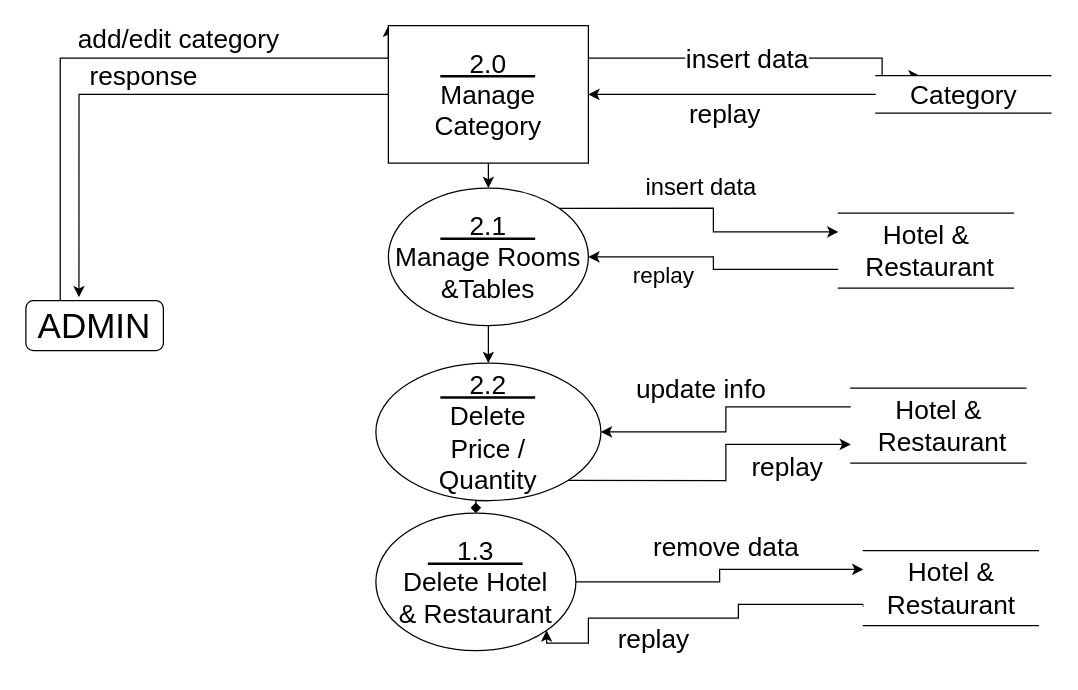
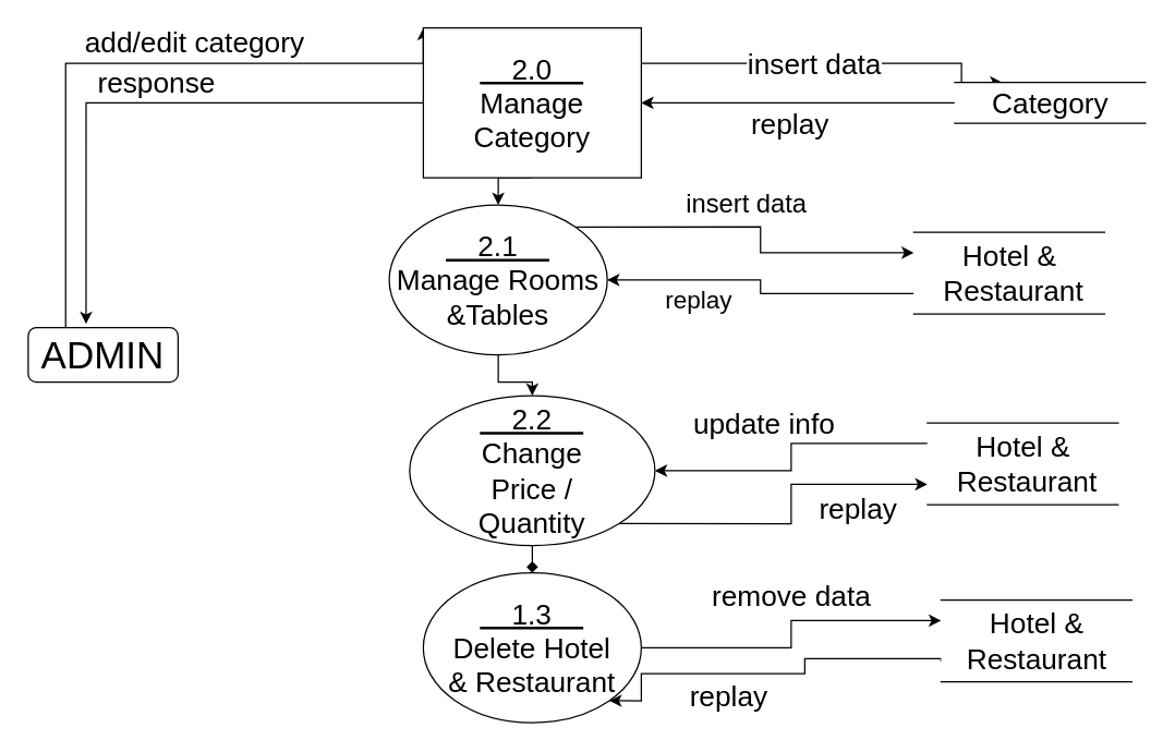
- <mxCell id="10" value="&lt;span style=&quot;font-size: 21px;&quot;&gt;&lt;u&gt;&amp;nbsp; &amp;nbsp; 2.1&amp;nbsp; &amp;nbsp;&amp;nbsp;&lt;/u&gt;&lt;br style=&quot;font-size: 21px;&quot;&gt;Manage Rooms &amp;amp;Tables&lt;br style=&quot;font-size: 21px;&quot;&gt;&lt;/span&gt;" style="ellipse;whiteSpace=wrap;html=1;fontSize=21;fontStyle=0" parent="1" vertex="1"><mxGeometry x="310" y="150" width="160" height="110" as="geometry" /></mxCell>
+ <mxCell id="10" value="&lt;span style=&quot;font-size: 21px;&quot;&gt;&lt;u&gt;&amp;nbsp; &amp;nbsp; 2.1&amp;nbsp; &amp;nbsp;&amp;nbsp;&lt;/u&gt;&lt;br style=&quot;font-size: 21px;&quot;&gt;Manage Rooms &amp;amp;Tables&lt;br style=&quot;font-size: 21px;&quot;&gt;&lt;/span&gt;" style="ellipse;whiteSpace=wrap;html=1;fontSize=21;fontStyle=0" parent="1" vertex="1"><mxGeometry x="285" y="150" width="160" height="110" as="geometry" /></mxCell>
- <mxCell id="13" value="&lt;u style=&quot;font-size: 21px;&quot;&gt;&amp;nbsp; &amp;nbsp; 2.2&amp;nbsp; &amp;nbsp;&amp;nbsp;&lt;/u&gt;&lt;br style=&quot;font-size: 21px;&quot;&gt;Delete&lt;br&gt;Price / &lt;br&gt;Quantity" style="ellipse;whiteSpace=wrap;html=1;fontSize=21;fontStyle=0" parent="1" vertex="1"><mxGeometry x="300" y="290" width="180" height="110" as="geometry" /></mxCell>
+ <mxCell id="13" value="&lt;u style=&quot;font-size: 21px;&quot;&gt;&amp;nbsp; &amp;nbsp; 2.2&amp;nbsp; &amp;nbsp;&amp;nbsp;&lt;/u&gt;&lt;br style=&quot;font-size: 21px;&quot;&gt;Change&lt;br&gt;Price / &lt;br&gt;Quantity" style="ellipse;whiteSpace=wrap;html=1;fontSize=21;fontStyle=0" parent="1" vertex="1"><mxGeometry x="300" y="290" width="180" height="110" as="geometry" /></mxCell>
- <mxCell id="15" value="&lt;span style=&quot;font-size: 21px;&quot;&gt;&lt;u&gt;&amp;nbsp; &amp;nbsp; 1.3&amp;nbsp; &amp;nbsp;&amp;nbsp;&lt;/u&gt;&lt;br style=&quot;font-size: 21px;&quot;&gt;Delete Hotel&lt;br&gt;&amp;amp; Restaurant&lt;br style=&quot;font-size: 21px;&quot;&gt;&lt;/span&gt;" style="ellipse;whiteSpace=wrap;html=1;fontSize=21;fontStyle=0" parent="1" vertex="1"><mxGeometry x="300" y="410" width="160" height="110" as="geometry" /></mxCell>
+ <mxCell id="15" value="&lt;span style=&quot;font-size: 21px;&quot;&gt;&lt;u&gt;&amp;nbsp; &amp;nbsp; 1.3&amp;nbsp; &amp;nbsp;&amp;nbsp;&lt;/u&gt;&lt;br style=&quot;font-size: 21px;&quot;&gt;Delete Hotel&lt;br&gt;&amp;amp; Restaurant&lt;br style=&quot;font-size: 21px;&quot;&gt;&lt;/span&gt;" style="ellipse;whiteSpace=wrap;html=1;fontSize=21;fontStyle=0" parent="1" vertex="1"><mxGeometry x="310" y="420" width="160" height="110" as="geometry" /></mxCell>
